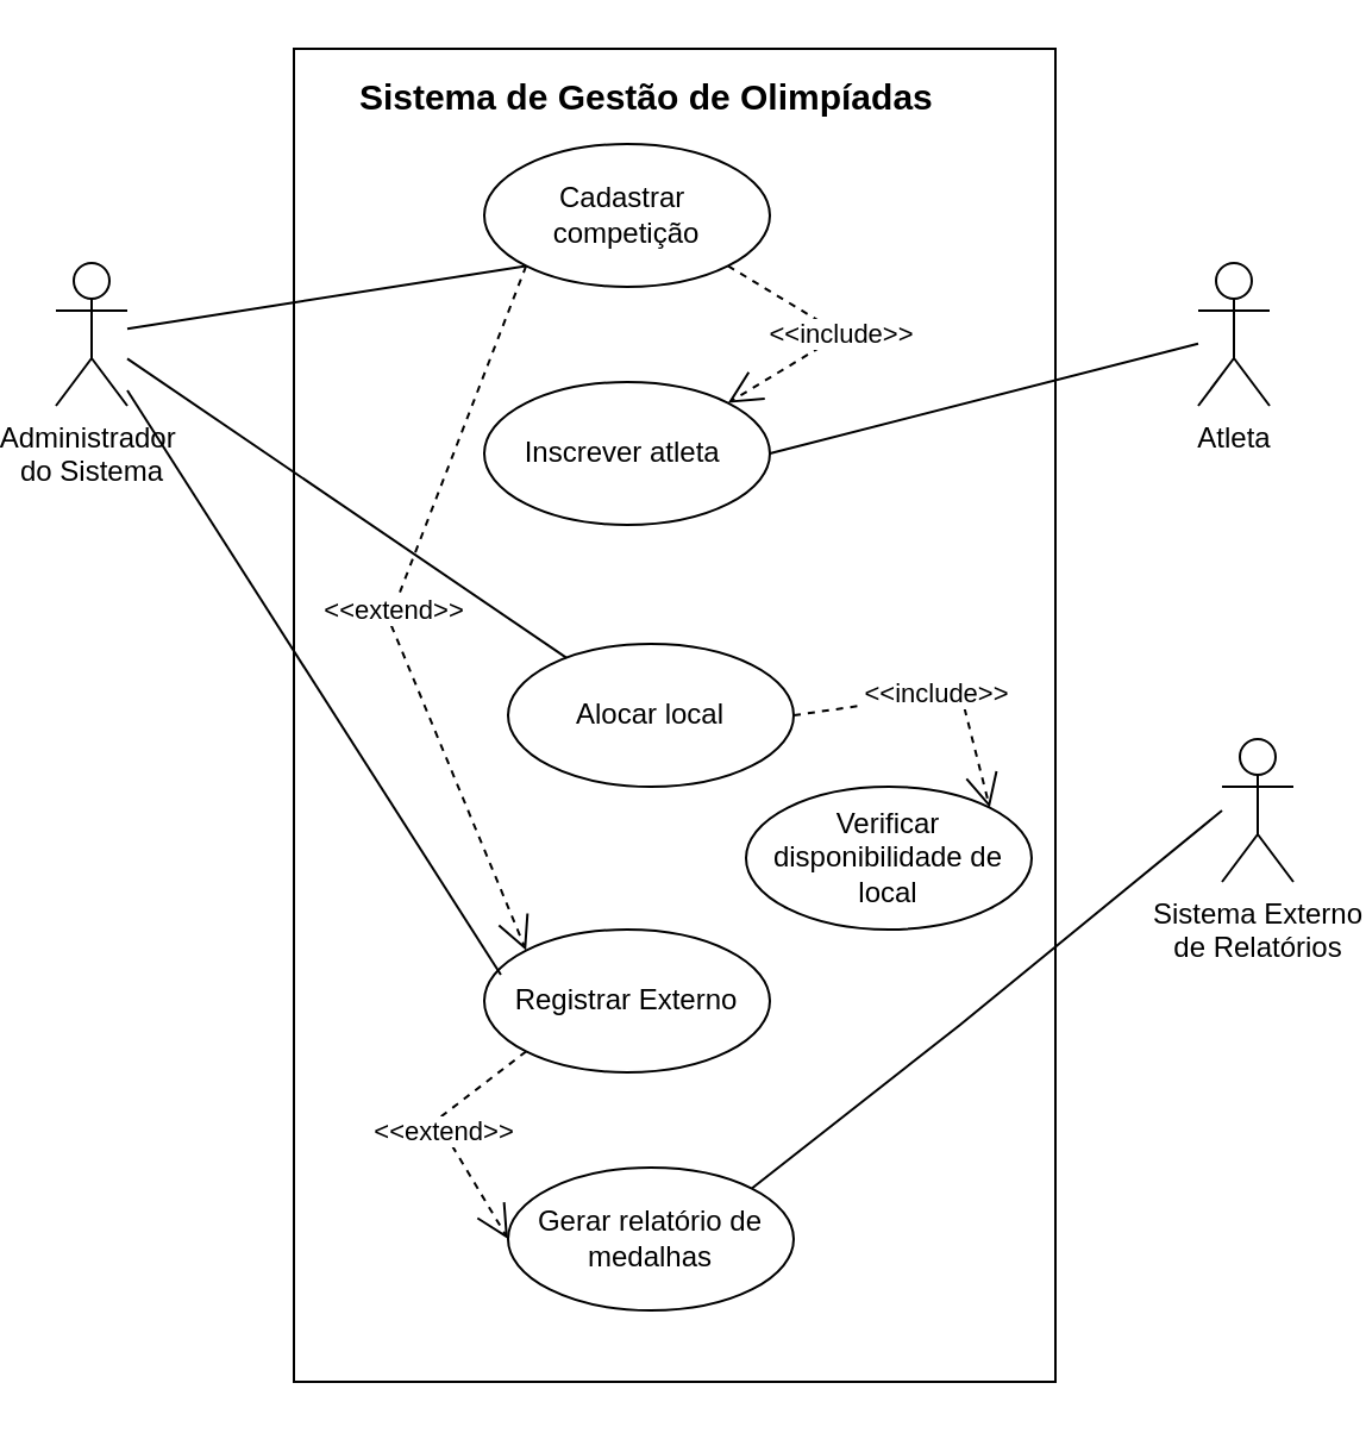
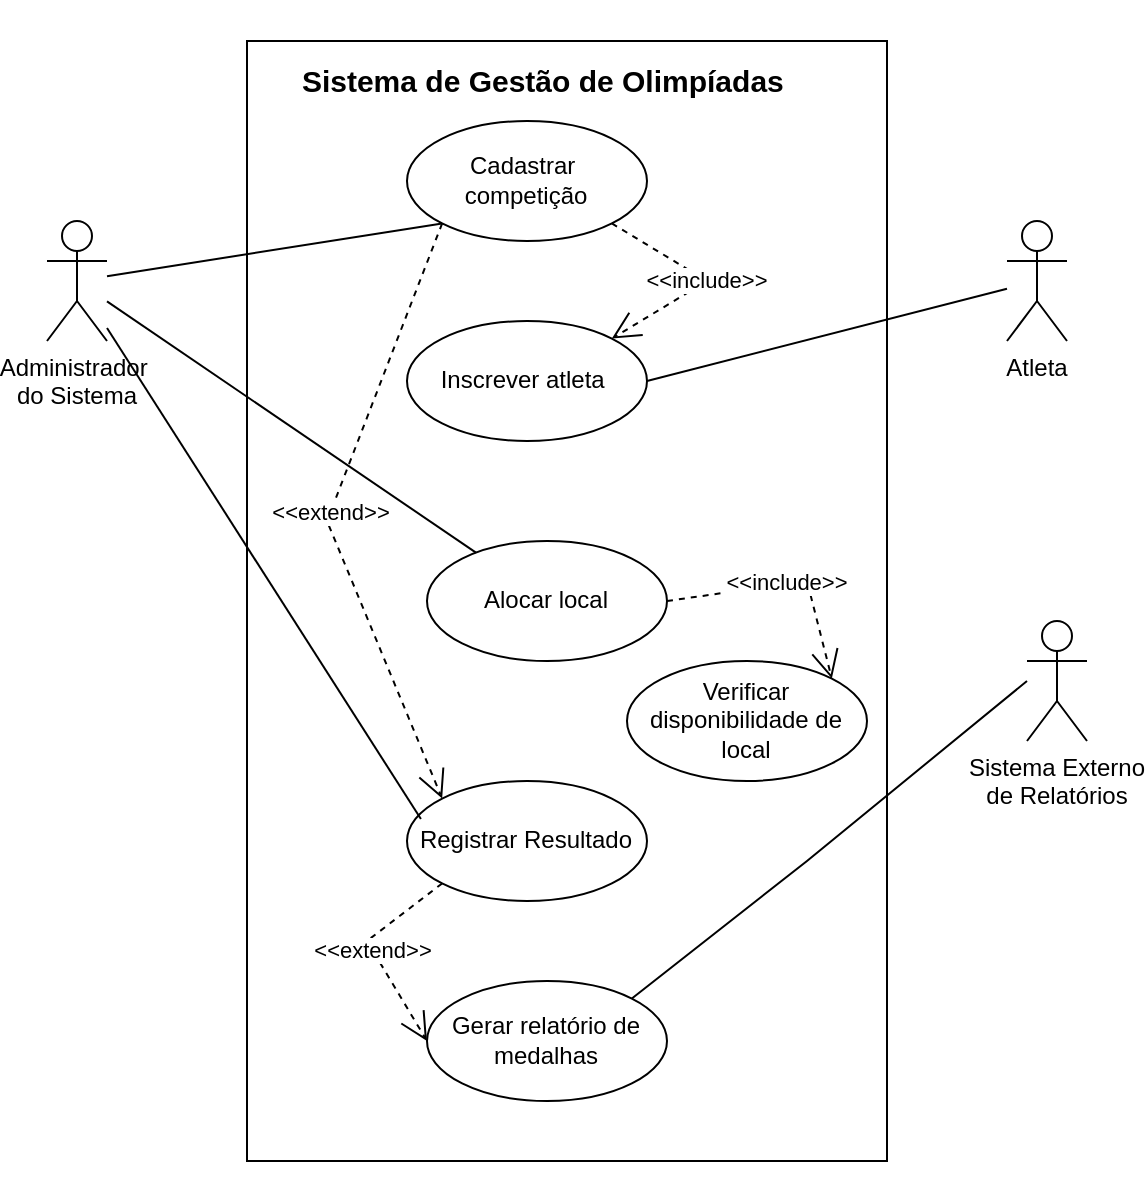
- <mxCell id="10" value="Registrar Externo" style="ellipse;whiteSpace=wrap;html=1;" parent="1" vertex="1"><mxGeometry x="200" y="390" width="120" height="60" as="geometry" /></mxCell>
+ <mxCell id="10" value="Registrar Resultado" style="ellipse;whiteSpace=wrap;html=1;" parent="1" vertex="1"><mxGeometry x="200" y="390" width="120" height="60" as="geometry" /></mxCell>
